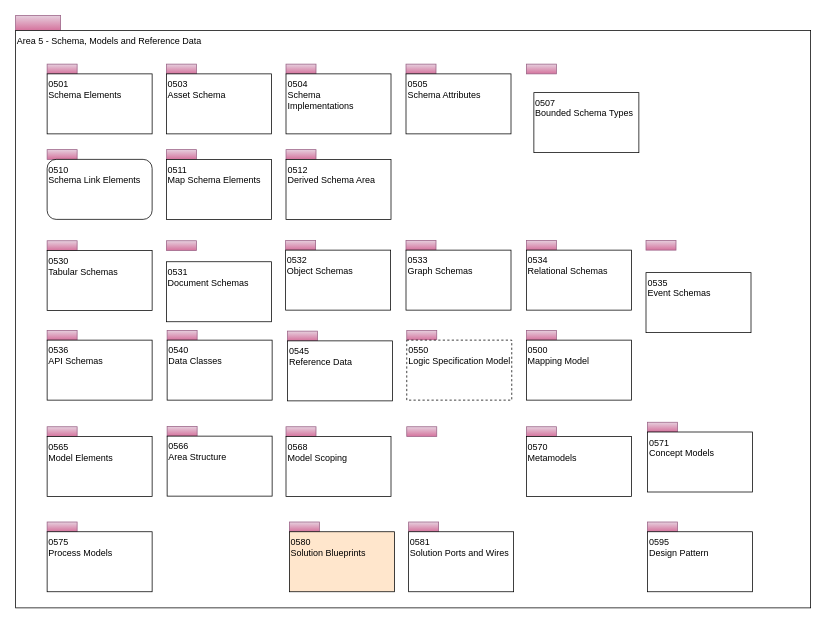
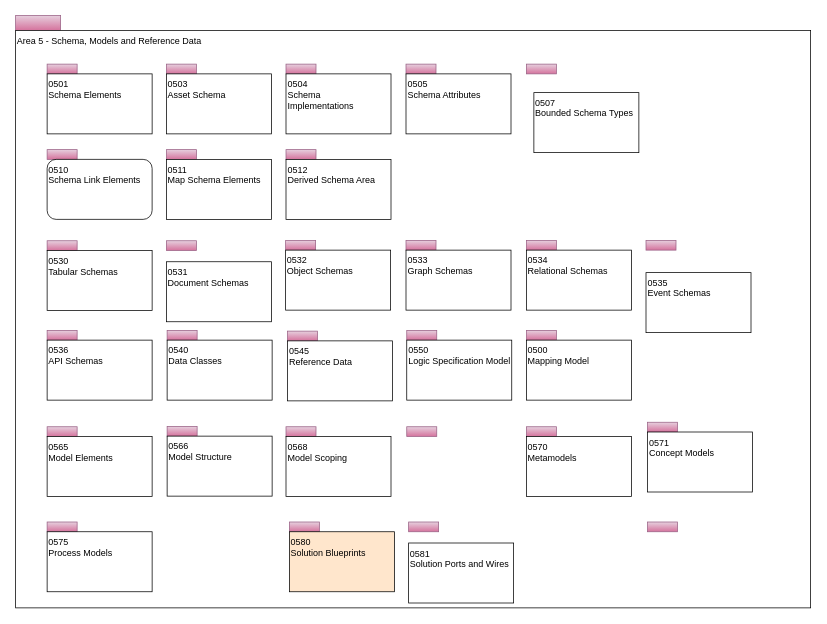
- <mxCell id="27" value="0550&lt;br&gt;Logic Specification Model&lt;br&gt;" style="rounded=0;whiteSpace=wrap;html=1;align=left;verticalAlign=top;dashed=1;" parent="1" vertex="1"><mxGeometry x="541.5" y="453" width="140" height="80" as="geometry" /></mxCell>
+ <mxCell id="27" value="0550&lt;br&gt;Logic Specification Model&lt;br&gt;" style="rounded=0;whiteSpace=wrap;html=1;align=left;verticalAlign=top;" parent="1" vertex="1"><mxGeometry x="541.5" y="453" width="140" height="80" as="geometry" /></mxCell>
- <mxCell id="57" value="0566&lt;br&gt;Area Structure" style="rounded=0;whiteSpace=wrap;html=1;align=left;verticalAlign=top;" vertex="1" parent="1"><mxGeometry x="222" y="581" width="140" height="80" as="geometry" /></mxCell>
+ <mxCell id="57" value="0566&lt;br&gt;Model Structure" style="rounded=0;whiteSpace=wrap;html=1;align=left;verticalAlign=top;" vertex="1" parent="1"><mxGeometry x="222" y="581" width="140" height="80" as="geometry" /></mxCell>
- <mxCell id="51" value="0581&lt;br&gt;Solution Ports and Wires&lt;br&gt;" style="rounded=0;whiteSpace=wrap;html=1;align=left;verticalAlign=top;" parent="1" vertex="1"><mxGeometry x="544" y="708.5" width="140" height="80" as="geometry" /></mxCell>
+ <mxCell id="51" value="0581&lt;br&gt;Solution Ports and Wires&lt;br&gt;" style="rounded=0;whiteSpace=wrap;html=1;align=left;verticalAlign=top;" parent="1" vertex="1"><mxGeometry x="544" y="723.5" width="140" height="80" as="geometry" /></mxCell>
- <mxCell id="53" value="0595&lt;br&gt;Design Pattern&lt;br&gt;" style="rounded=0;whiteSpace=wrap;html=1;align=left;verticalAlign=top;" parent="1" vertex="1"><mxGeometry x="862.5" y="708.5" width="140" height="80" as="geometry" /></mxCell>
